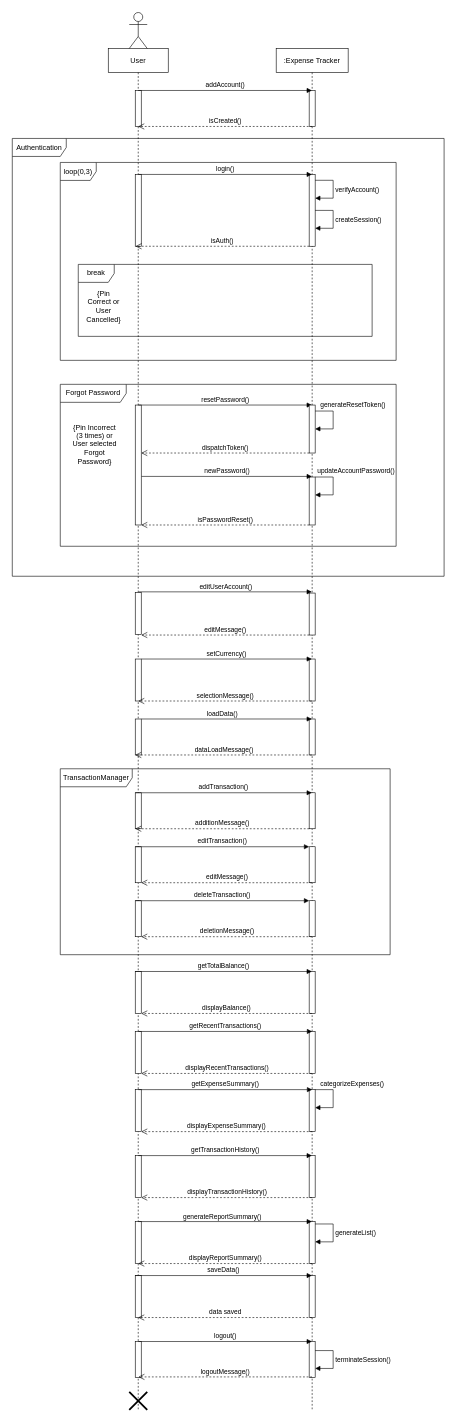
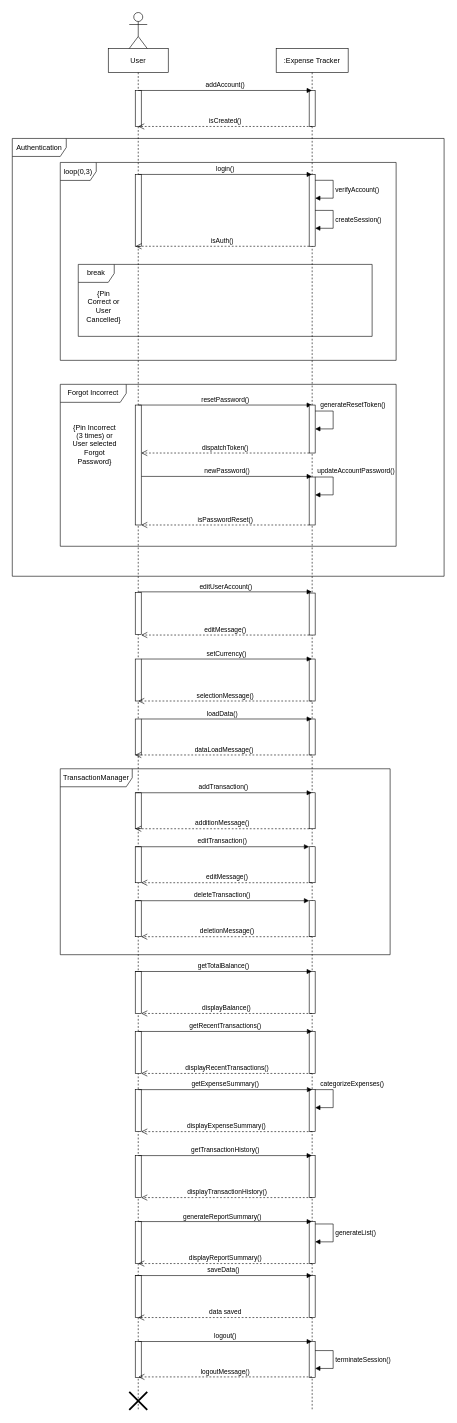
- <mxCell id="80" value="Forgot Password" style="shape=umlFrame;whiteSpace=wrap;html=1;pointerEvents=0;width=110;height=30;" parent="1" vertex="1"><mxGeometry x="100" y="640" width="560" height="270" as="geometry" /></mxCell>
+ <mxCell id="80" value="Forgot Incorrect" style="shape=umlFrame;whiteSpace=wrap;html=1;pointerEvents=0;width=110;height=30;" parent="1" vertex="1"><mxGeometry x="100" y="640" width="560" height="270" as="geometry" /></mxCell>
